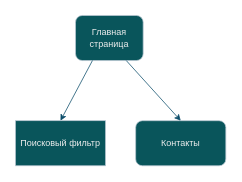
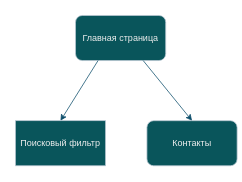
- <mxCell id="2" value="Главная страница" style="rounded=1;whiteSpace=wrap;html=1;labelBackgroundColor=none;fillColor=#09555B;strokeColor=#BAC8D3;fontColor=#EEEEEE;" vertex="1" parent="1"><mxGeometry x="100" y="20" width="90" height="60" as="geometry" /></mxCell>
+ <mxCell id="2" value="Главная страница" style="rounded=1;whiteSpace=wrap;html=1;labelBackgroundColor=none;fillColor=#09555B;strokeColor=#BAC8D3;fontColor=#EEEEEE;" vertex="1" parent="1"><mxGeometry x="100" y="20" width="120" height="60" as="geometry" /></mxCell>
- <mxCell id="4" value="Контакты" style="rounded=1;whiteSpace=wrap;html=1;labelBackgroundColor=none;fillColor=#09555B;strokeColor=#BAC8D3;fontColor=#EEEEEE;" vertex="1" parent="1"><mxGeometry x="180" y="160" width="120" height="60" as="geometry" /></mxCell>
+ <mxCell id="4" value="Контакты" style="rounded=1;whiteSpace=wrap;html=1;labelBackgroundColor=none;fillColor=#09555B;strokeColor=#BAC8D3;fontColor=#EEEEEE;" vertex="1" parent="1"><mxGeometry x="195" y="160" width="120" height="60" as="geometry" /></mxCell>
